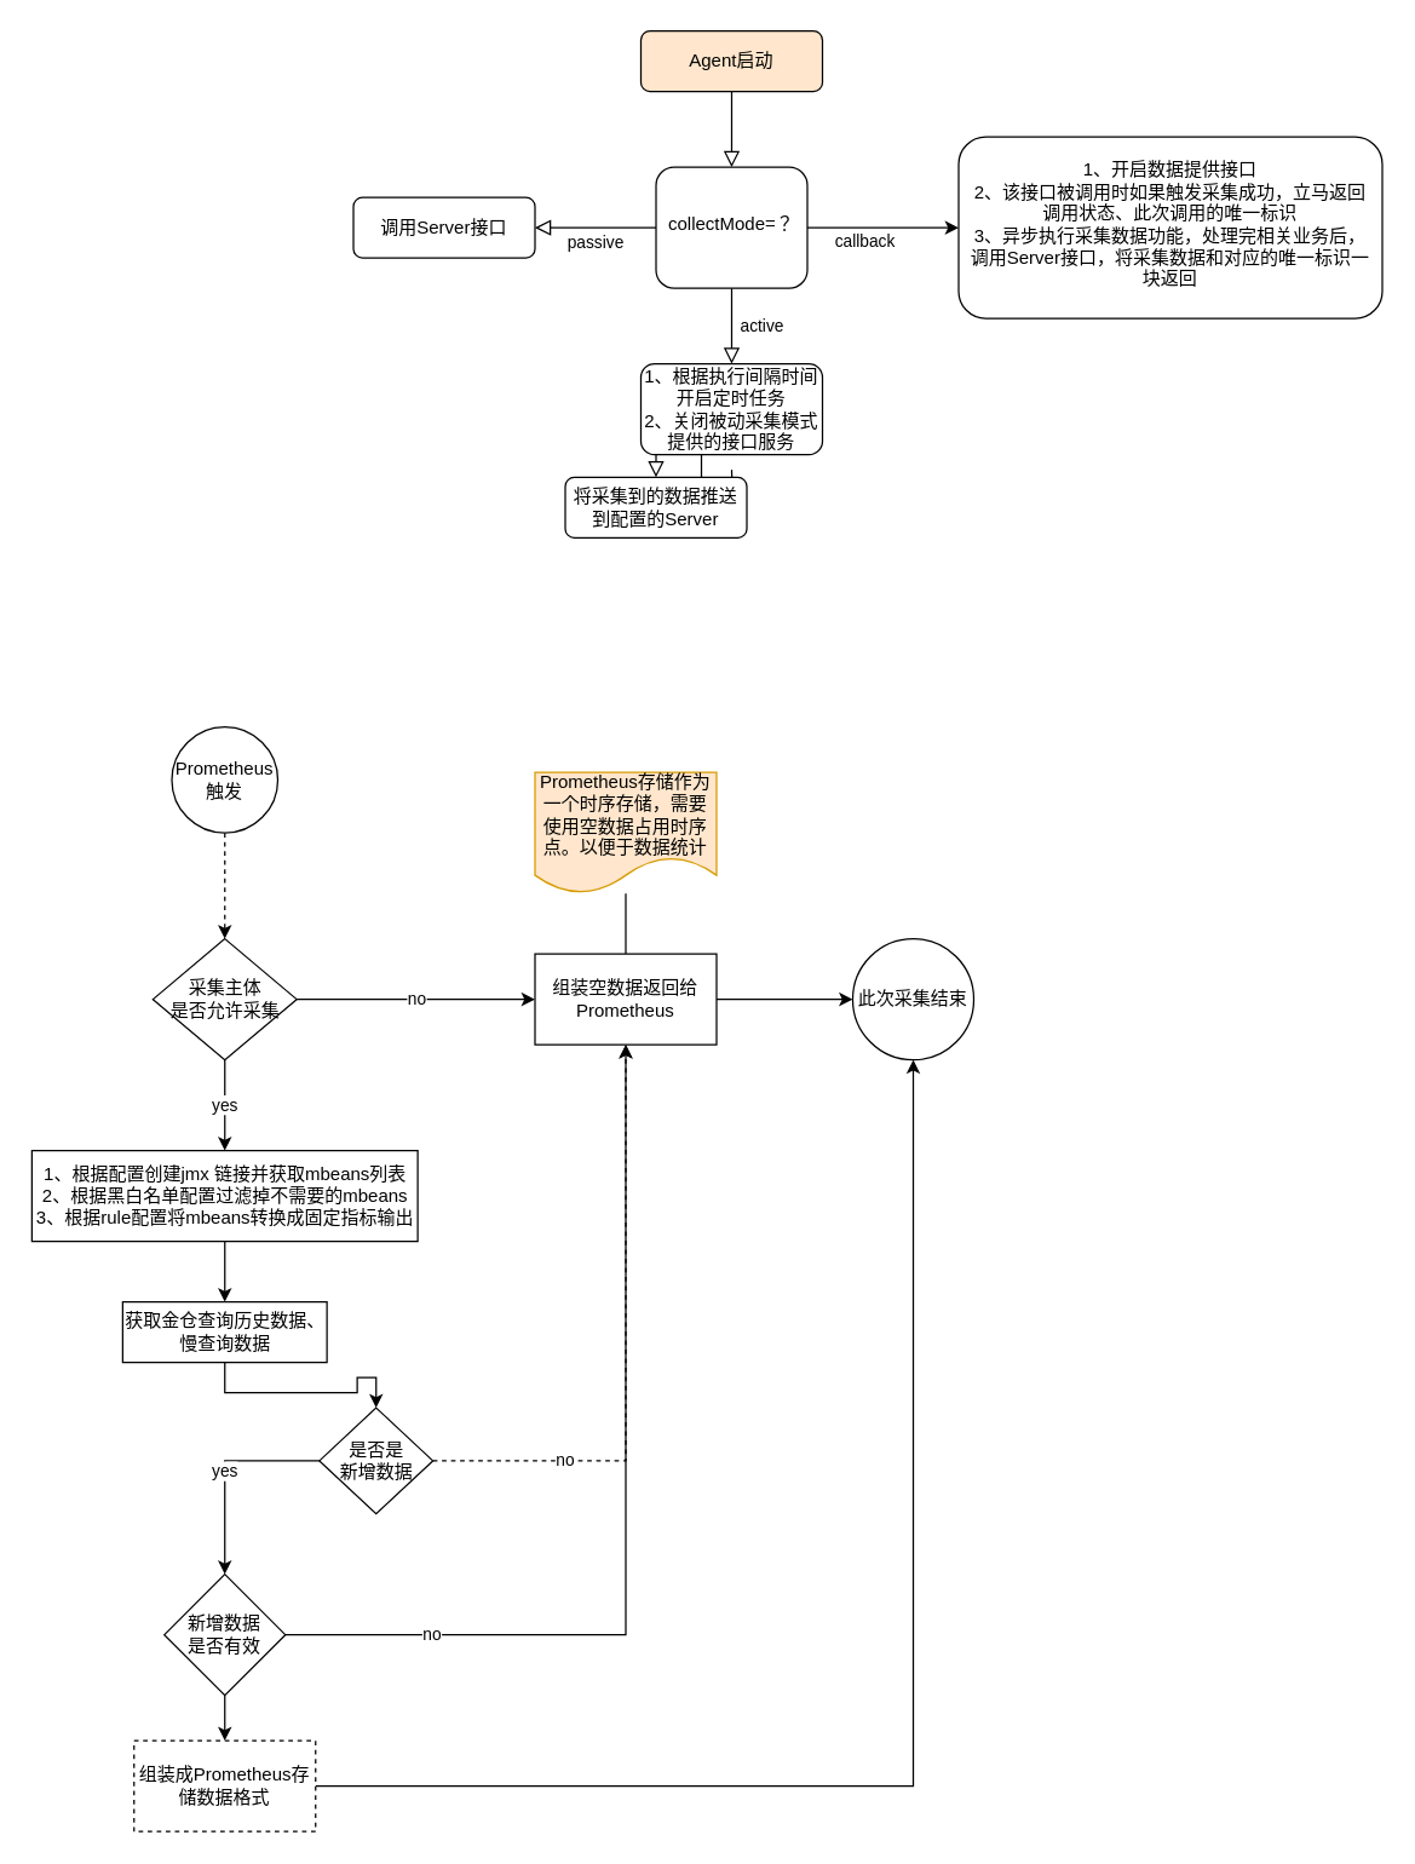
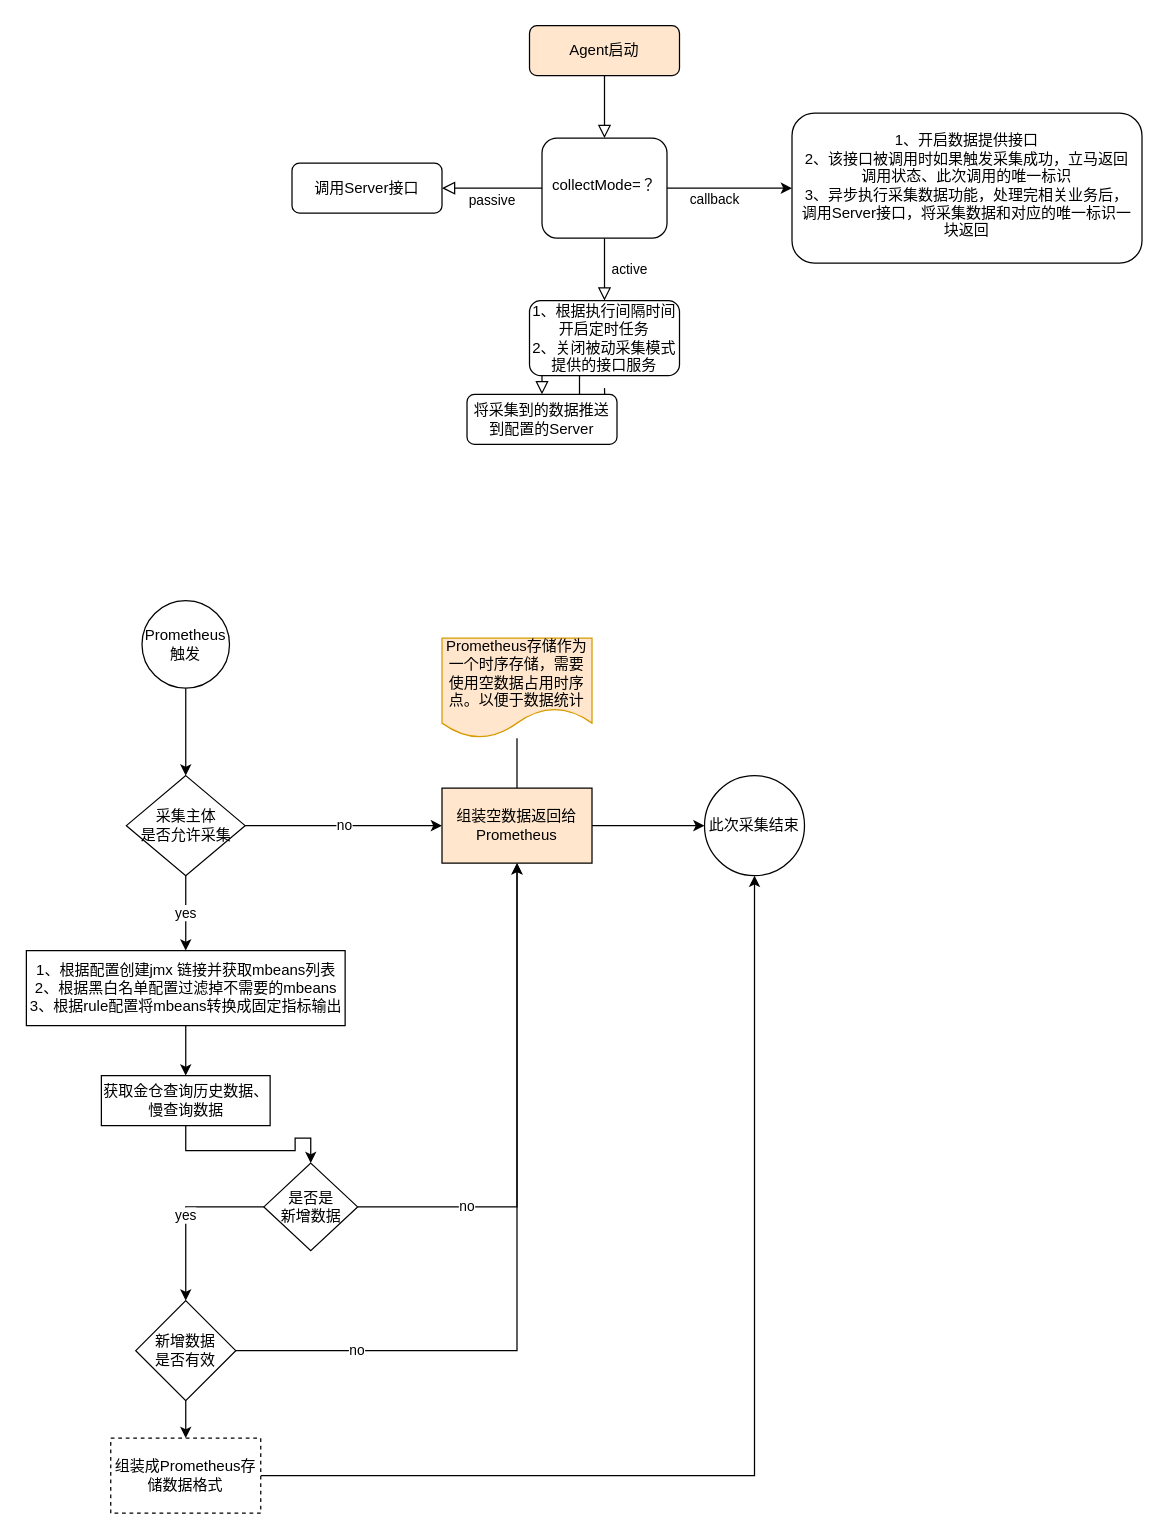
- <mxCell id="15" style="edgeStyle=orthogonalEdgeStyle;rounded=0;orthogonalLoop=1;jettySize=auto;html=1;exitX=0.5;exitY=1;exitDx=0;exitDy=0;dashed=1;" edge="1" parent="1" source="16" target="19"><mxGeometry relative="1" as="geometry" /></mxCell>
+ <mxCell id="15" style="edgeStyle=orthogonalEdgeStyle;rounded=0;orthogonalLoop=1;jettySize=auto;html=1;exitX=0.5;exitY=1;exitDx=0;exitDy=0;" edge="1" parent="1" source="16" target="19"><mxGeometry relative="1" as="geometry" /></mxCell>
- <mxCell id="22" value="组装空数据返回给Prometheus" style="whiteSpace=wrap;html=1;" vertex="1" parent="1"><mxGeometry x="353" y="630" width="120" height="60" as="geometry" /></mxCell>
+ <mxCell id="22" value="组装空数据返回给Prometheus" style="whiteSpace=wrap;html=1;fillColor=#ffe6cc;" vertex="1" parent="1"><mxGeometry x="353" y="630" width="120" height="60" as="geometry" /></mxCell>
- <mxCell id="29" value="no" style="edgeStyle=orthogonalEdgeStyle;rounded=0;orthogonalLoop=1;jettySize=auto;html=1;entryX=0.5;entryY=1;entryDx=0;entryDy=0;dashed=1;" edge="1" parent="1" source="31" target="22"><mxGeometry x="-0.57" relative="1" as="geometry"><mxPoint as="offset" /></mxGeometry></mxCell>
+ <mxCell id="29" value="no" style="edgeStyle=orthogonalEdgeStyle;rounded=0;orthogonalLoop=1;jettySize=auto;html=1;entryX=0.5;entryY=1;entryDx=0;entryDy=0;" edge="1" parent="1" source="31" target="22"><mxGeometry x="-0.57" relative="1" as="geometry"><mxPoint as="offset" /></mxGeometry></mxCell>
